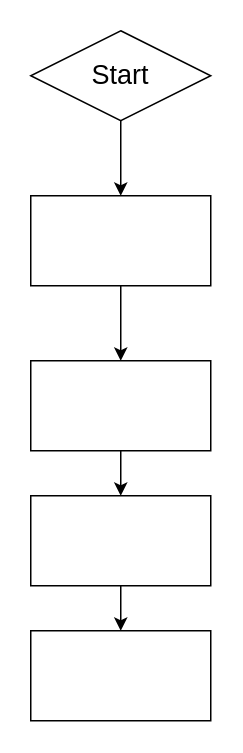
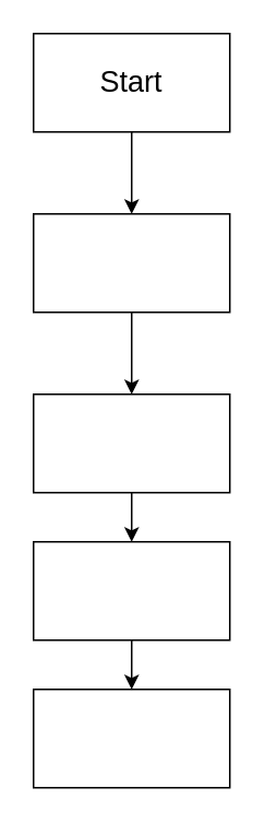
- <mxCell id="5" value="&lt;font style=&quot;font-size: 18px;&quot;&gt;Start&lt;/font&gt;" style="rhombus;whiteSpace=wrap;html=1;" parent="1" vertex="1"><mxGeometry x="20" y="20" width="120" height="60" as="geometry" /></mxCell>
+ <mxCell id="5" value="&lt;font style=&quot;font-size: 18px;&quot;&gt;Start&lt;/font&gt;" style="rounded=0;whiteSpace=wrap;html=1;" parent="1" vertex="1"><mxGeometry x="20" y="20" width="120" height="60" as="geometry" /></mxCell>
